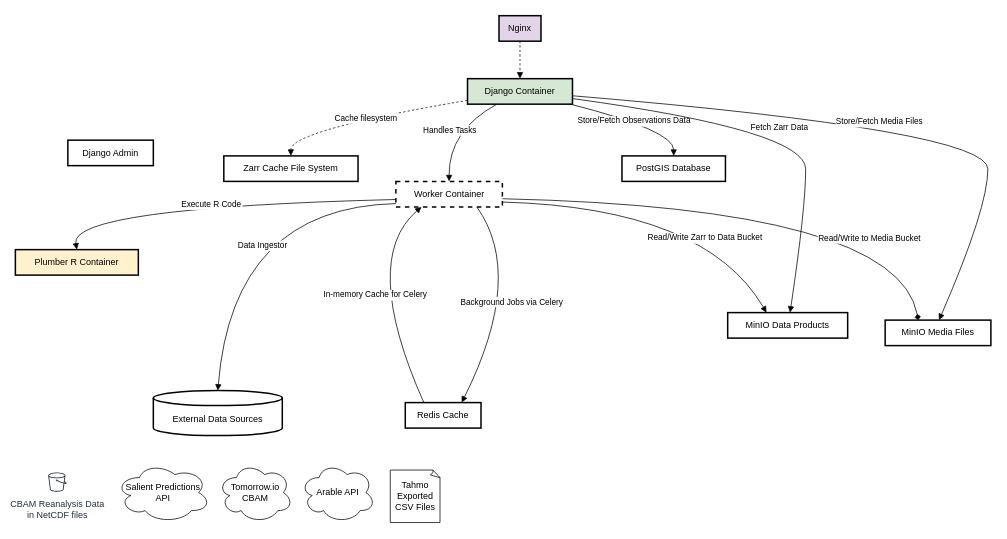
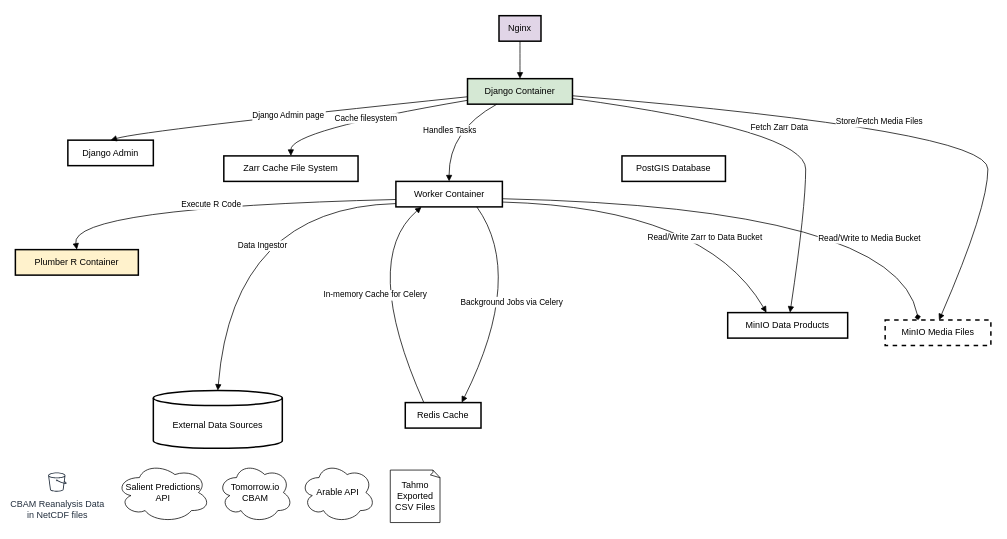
- <mxCell id="13" value="" style="curved=1;startArrow=none;endArrow=block;exitX=0.5;exitY=1;entryX=0.5;entryY=0;rounded=0;dashed=1;" edge="1" parent="1" source="2" target="3"><mxGeometry relative="1" as="geometry"><Array as="points" /></mxGeometry></mxCell>
+ <mxCell id="13" value="" style="curved=1;startArrow=none;endArrow=block;exitX=0.5;exitY=1;entryX=0.5;entryY=0;rounded=0;" edge="1" parent="1" source="2" target="3"><mxGeometry relative="1" as="geometry"><Array as="points" /></mxGeometry></mxCell>
- <mxCell id="15" value="Cache filesystem" style="curved=1;startArrow=none;endArrow=block;exitX=0;exitY=0.85;entryX=0.5;entryY=0;rounded=0;dashed=1;" edge="1" parent="1" source="3" target="5"><mxGeometry relative="1" as="geometry"><Array as="points"><mxPoint x="387" y="173" /></Array></mxGeometry></mxCell>
+ <mxCell id="15" value="Cache filesystem" style="curved=1;startArrow=none;endArrow=block;exitX=0;exitY=0.85;entryX=0.5;entryY=0;rounded=0;" edge="1" parent="1" source="3" target="5"><mxGeometry relative="1" as="geometry"><Array as="points"><mxPoint x="387" y="173" /></Array></mxGeometry></mxCell>
+ <mxCell id="14" value="Django Admin page" style="curved=1;startArrow=none;endArrow=block;exitX=0;exitY=0.71;entryX=0.5;entryY=0;rounded=0;" edge="1" parent="1" source="3" target="4"><mxGeometry relative="1" as="geometry"><Array as="points"><mxPoint x="191" y="173" /></Array></mxGeometry></mxCell>
- <mxCell id="21" value="Store/Fetch Observations Data" style="curved=1;startArrow=none;endArrow=block;exitX=0.98;exitY=1;entryX=0.5;entryY=0;rounded=0;" edge="1" parent="1" source="3" target="10"><mxGeometry relative="1" as="geometry"><Array as="points"><mxPoint x="898" y="173" /></Array></mxGeometry></mxCell>
- <mxCell id="6" value="Worker Container" style="whiteSpace=wrap;strokeWidth=2;dashed=1;" vertex="1" parent="1"><mxGeometry x="527.5" y="241" width="142" height="34" as="geometry" /></mxCell>
+ <mxCell id="6" value="Worker Container" style="whiteSpace=wrap;strokeWidth=2;" vertex="1" parent="1"><mxGeometry x="527.5" y="241" width="142" height="34" as="geometry" /></mxCell>
- <mxCell id="12" value="MinIO Media Files" style="whiteSpace=wrap;strokeWidth=2;" vertex="1" parent="1"><mxGeometry x="1180" y="426" width="141" height="34" as="geometry" /></mxCell>
+ <mxCell id="12" value="MinIO Media Files" style="whiteSpace=wrap;strokeWidth=2;dashed=1;" vertex="1" parent="1"><mxGeometry x="1180" y="426" width="141" height="34" as="geometry" /></mxCell>
- <mxCell id="9" value="External Data Sources" style="shape=cylinder3;boundedLbl=1;backgroundOutline=1;size=10;strokeWidth=2;whiteSpace=wrap;" vertex="1" parent="1"><mxGeometry x="204" y="520" width="172" height="60" as="geometry" /></mxCell>
+ <mxCell id="9" value="External Data Sources" style="shape=cylinder3;boundedLbl=1;backgroundOutline=1;size=10;strokeWidth=2;whiteSpace=wrap;" vertex="1" parent="1"><mxGeometry x="204" y="520" width="172" height="77" as="geometry" /></mxCell>
